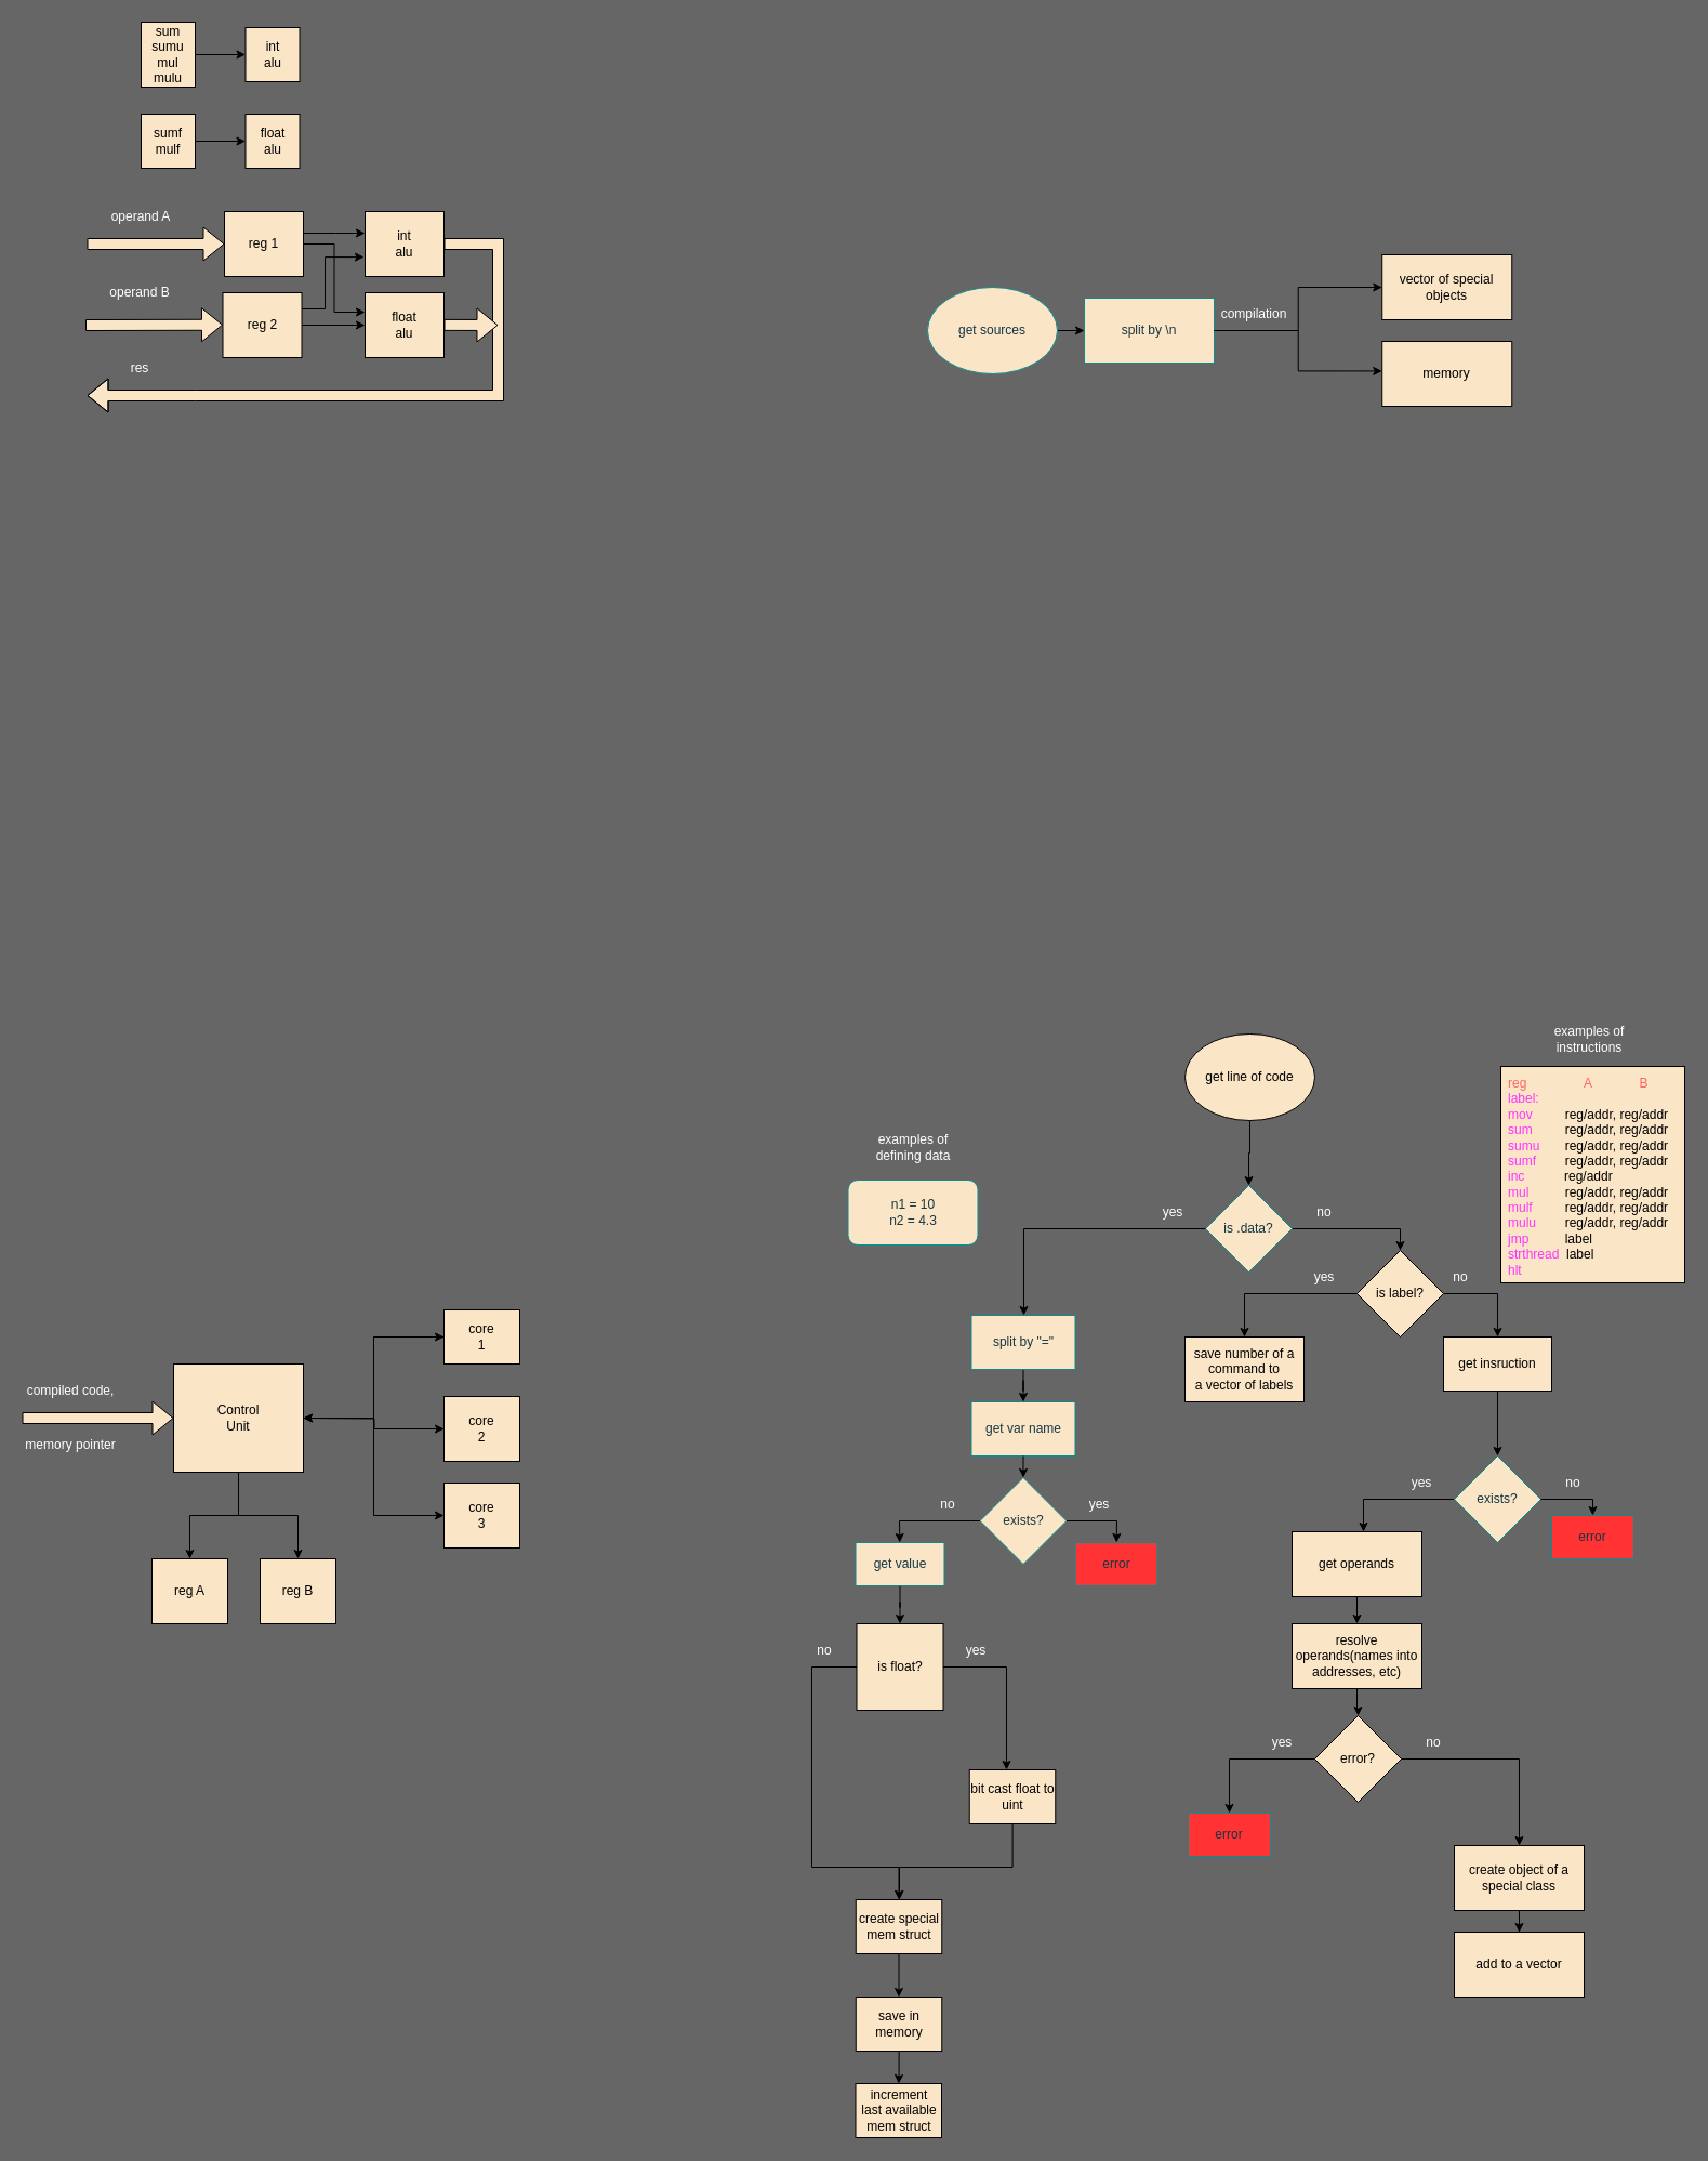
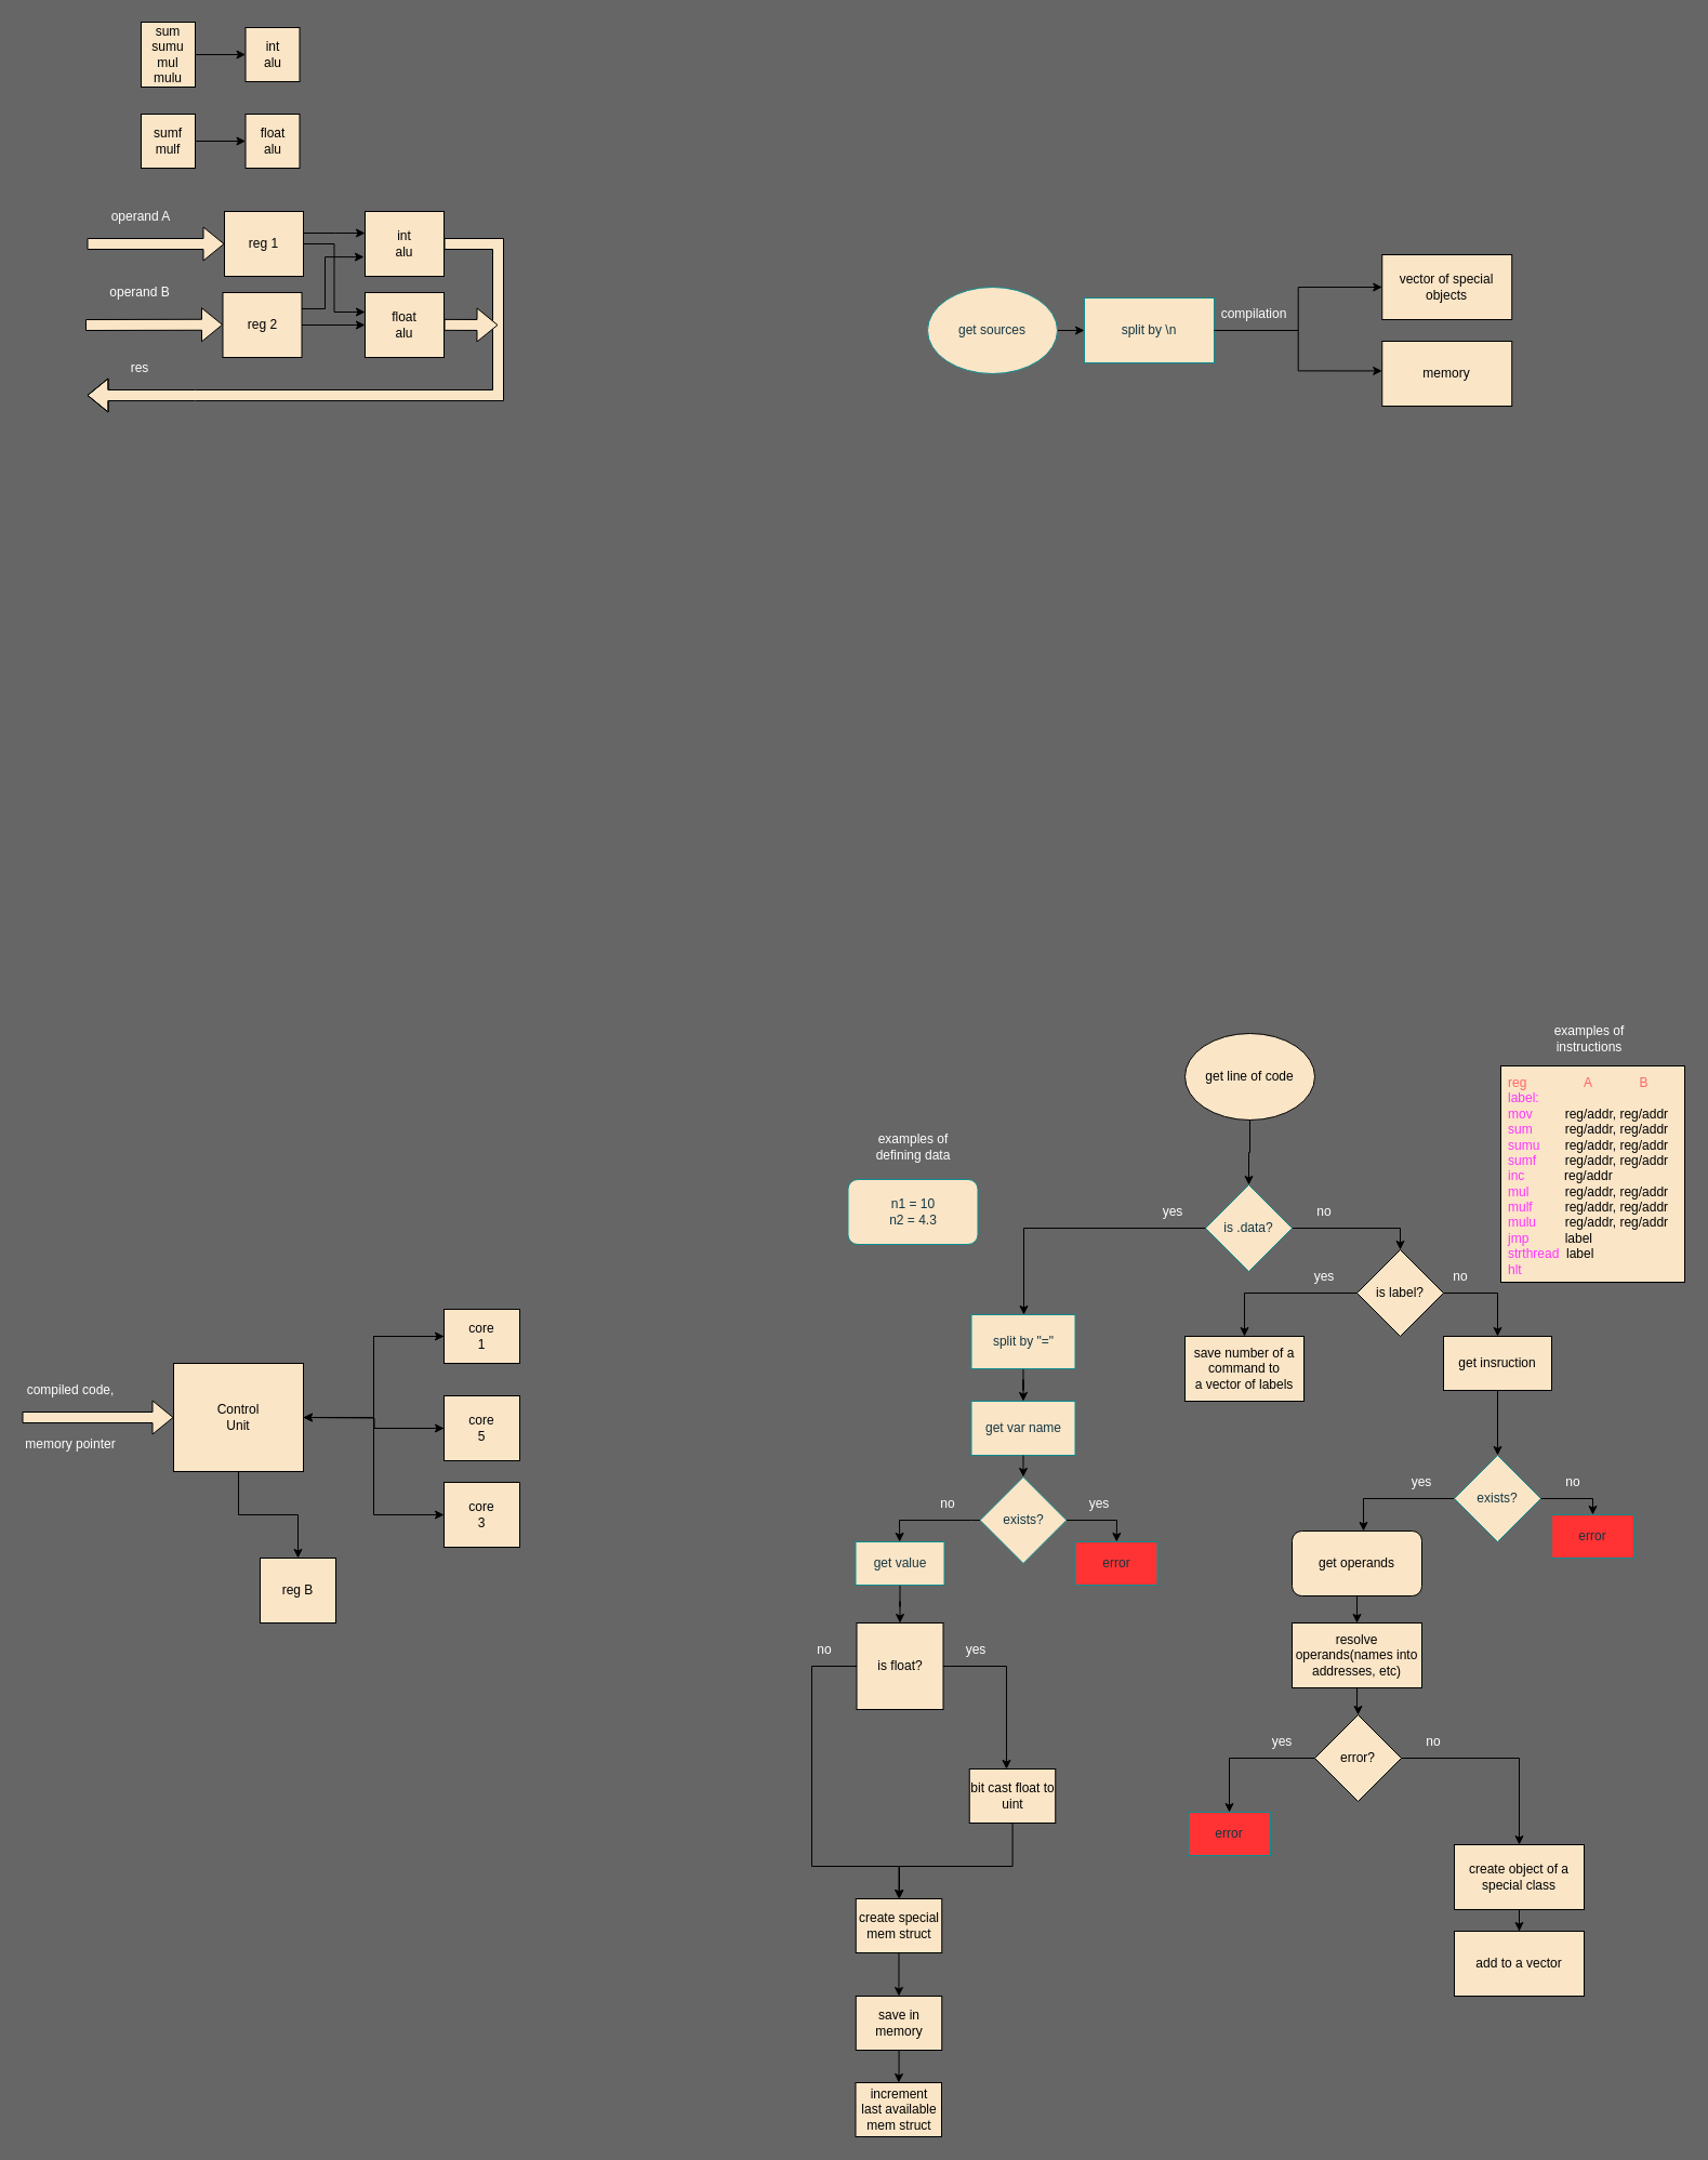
- <mxCell id="82" value="&lt;div&gt;core&lt;/div&gt;&lt;div&gt;2&lt;br&gt;&lt;/div&gt;" style="rounded=0;whiteSpace=wrap;html=1;fillColor=#FAE5C7;" parent="1" vertex="1"><mxGeometry x="410" y="1290" width="70" height="60" as="geometry" /></mxCell>
+ <mxCell id="82" value="&lt;div&gt;core&lt;/div&gt;&lt;div&gt;5&lt;br&gt;&lt;/div&gt;" style="rounded=0;whiteSpace=wrap;html=1;fillColor=#FAE5C7;" parent="1" vertex="1"><mxGeometry x="410" y="1290" width="70" height="60" as="geometry" /></mxCell>
- <mxCell id="68" style="edgeStyle=orthogonalEdgeStyle;rounded=0;orthogonalLoop=1;jettySize=auto;html=1;" parent="1" source="73" target="74" edge="1"><mxGeometry relative="1" as="geometry" /></mxCell>
- <mxCell id="39" value="get operands" style="rounded=0;whiteSpace=wrap;html=1;fillColor=#FAE5C7;" parent="1" vertex="1"><mxGeometry x="1194" y="1415" width="120" height="60" as="geometry" /></mxCell>
+ <mxCell id="39" value="get operands" style="whiteSpace=wrap;html=1;fillColor=#FAE5C7;rounded=1;" parent="1" vertex="1"><mxGeometry x="1194" y="1415" width="120" height="60" as="geometry" /></mxCell>
- <mxCell id="74" value="reg A" style="rounded=0;whiteSpace=wrap;html=1;fillColor=#FAE5C7;" parent="1" vertex="1"><mxGeometry x="140" y="1440" width="70" height="60" as="geometry" /></mxCell>
